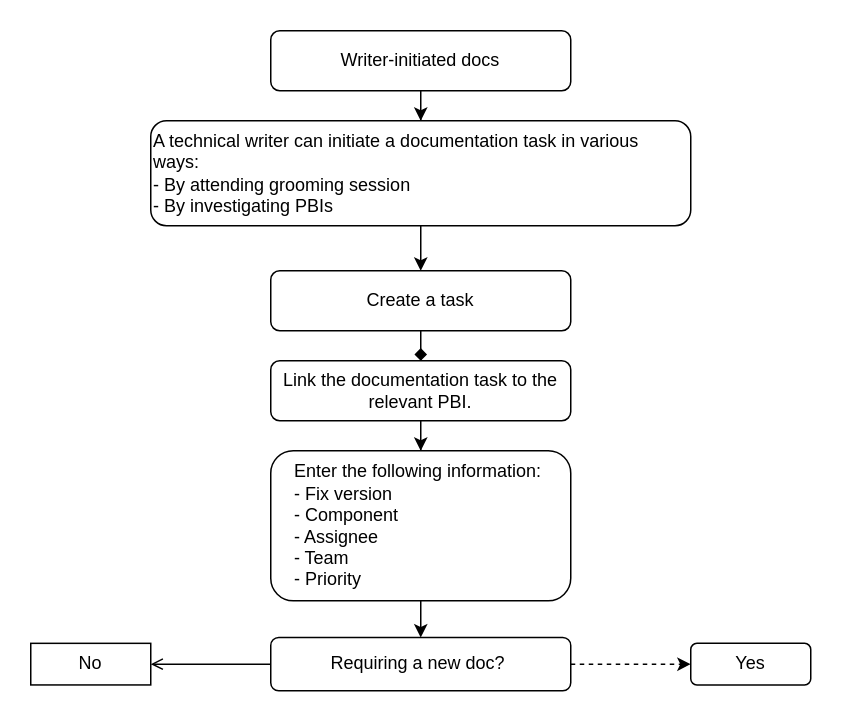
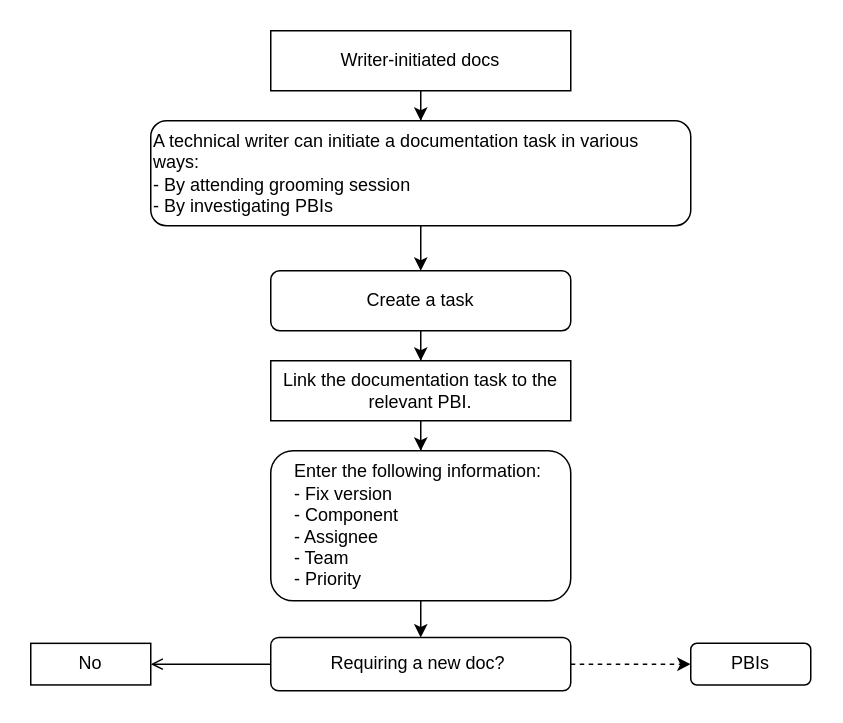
- <mxCell id="3" value="Writer-initiated docs" style="rounded=1;whiteSpace=wrap;html=1;" parent="1" vertex="1"><mxGeometry x="180" y="20" width="200" height="40" as="geometry" /></mxCell>
+ <mxCell id="3" value="Writer-initiated docs" style="whiteSpace=wrap;html=1;rounded=0;" parent="1" vertex="1"><mxGeometry x="180" y="20" width="200" height="40" as="geometry" /></mxCell>
- <mxCell id="6" value="" style="edgeStyle=orthogonalEdgeStyle;rounded=0;orthogonalLoop=1;jettySize=auto;html=1;endArrow=diamond;" parent="1" source="7" target="9" edge="1"><mxGeometry relative="1" as="geometry" /></mxCell>
+ <mxCell id="6" value="" style="edgeStyle=orthogonalEdgeStyle;rounded=0;orthogonalLoop=1;jettySize=auto;html=1;" parent="1" source="7" target="9" edge="1"><mxGeometry relative="1" as="geometry" /></mxCell>
- <mxCell id="9" value="Link the documentation task to the relevant PBI." style="rounded=1;whiteSpace=wrap;html=1;" parent="1" vertex="1"><mxGeometry x="180" y="240" width="200" height="40" as="geometry" /></mxCell>
+ <mxCell id="9" value="Link the documentation task to the relevant PBI." style="whiteSpace=wrap;html=1;rounded=0;" parent="1" vertex="1"><mxGeometry x="180" y="240" width="200" height="40" as="geometry" /></mxCell>
- <mxCell id="15" value="Yes" style="whiteSpace=wrap;html=1;rounded=1;" vertex="1" parent="1"><mxGeometry x="460" y="428.38" width="80" height="27.75" as="geometry" /></mxCell>
+ <mxCell id="15" value="PBIs" style="whiteSpace=wrap;html=1;rounded=1;" vertex="1" parent="1"><mxGeometry x="460" y="428.38" width="80" height="27.75" as="geometry" /></mxCell>
